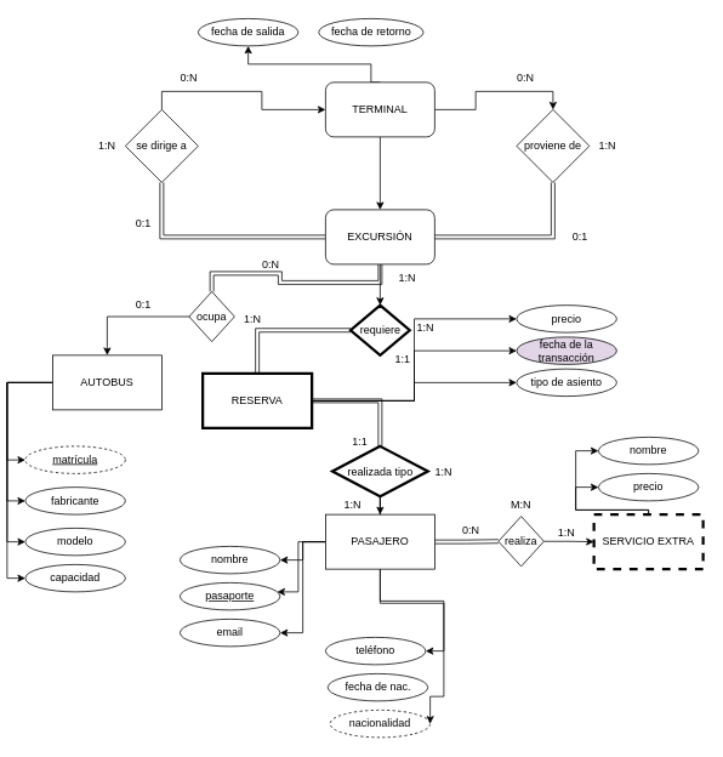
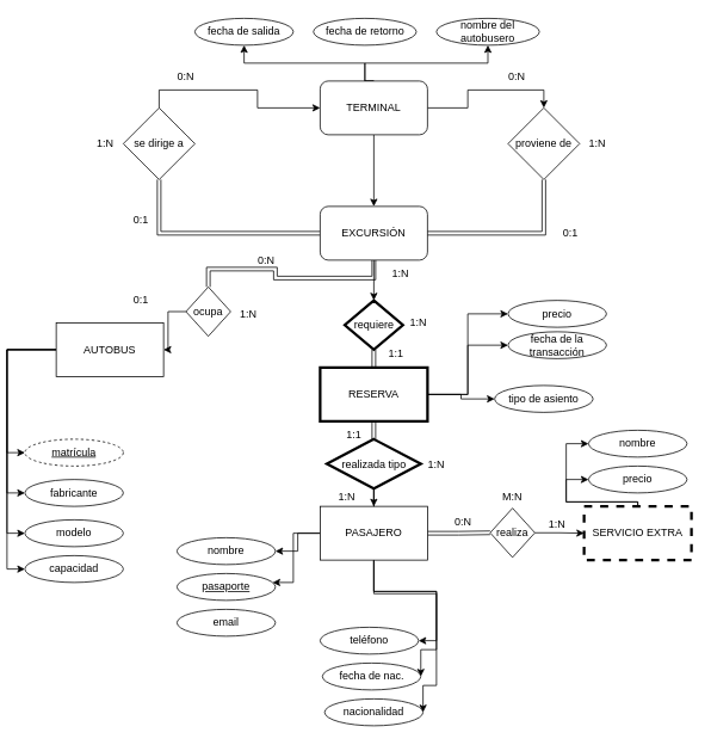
+ <mxCell id="8" value="nombre del autobusero" style="ellipse;whiteSpace=wrap;html=1;" vertex="1" parent="1"><mxGeometry x="480" y="20" width="115" height="30" as="geometry" /></mxCell>
+ <mxCell id="12" style="edgeStyle=orthogonalEdgeStyle;rounded=0;orthogonalLoop=1;jettySize=auto;html=1;entryX=0.5;entryY=1;entryDx=0;entryDy=0;exitX=0.5;exitY=0;exitDx=0;exitDy=0;" edge="1" parent="1" source="13" target="8"><mxGeometry relative="1" as="geometry"><Array as="points"><mxPoint x="400" y="70" /><mxPoint x="538" y="70" /></Array></mxGeometry></mxCell>
- <mxCell id="67" value="fecha de la transacción" style="ellipse;whiteSpace=wrap;html=1;fillColor=#e1d5e7;" vertex="1" parent="1"><mxGeometry x="560" y="370" width="110" height="30" as="geometry" /></mxCell>
+ <mxCell id="67" value="fecha de la transacción" style="ellipse;whiteSpace=wrap;html=1;" vertex="1" parent="1"><mxGeometry x="560" y="370" width="110" height="30" as="geometry" /></mxCell>
- <mxCell id="18" value="AUTOBUS" style="rounded=0;whiteSpace=wrap;html=1;strokeWidth=1;" vertex="1" parent="1"><mxGeometry x="50" y="390" width="120" height="60" as="geometry" /></mxCell>
+ <mxCell id="18" value="AUTOBUS" style="rounded=0;whiteSpace=wrap;html=1;strokeWidth=1;" vertex="1" parent="1"><mxGeometry x="55" y="360" width="120" height="60" as="geometry" /></mxCell>
- <mxCell id="68" value="tipo de asiento" style="ellipse;whiteSpace=wrap;html=1;" vertex="1" parent="1"><mxGeometry x="560" y="405" width="110" height="30" as="geometry" /></mxCell>
+ <mxCell id="68" value="tipo de asiento" style="ellipse;whiteSpace=wrap;html=1;" vertex="1" parent="1"><mxGeometry x="545" y="430" width="110" height="30" as="geometry" /></mxCell>
- <mxCell id="31" value="RESERVA" style="rounded=0;whiteSpace=wrap;html=1;strokeWidth=3;" vertex="1" parent="1"><mxGeometry x="215" y="410" width="120" height="60" as="geometry" /></mxCell>
+ <mxCell id="31" value="RESERVA" style="rounded=0;whiteSpace=wrap;html=1;strokeWidth=3;" vertex="1" parent="1"><mxGeometry x="350" y="410" width="120" height="60" as="geometry" /></mxCell>
- <mxCell id="23" style="edgeStyle=orthogonalEdgeStyle;rounded=0;orthogonalLoop=1;jettySize=auto;html=1;entryX=1;entryY=0.5;entryDx=0;entryDy=0;" edge="1" parent="1" source="26" target="49"><mxGeometry relative="1" as="geometry" /></mxCell>
+ <mxCell id="21" style="edgeStyle=orthogonalEdgeStyle;rounded=0;orthogonalLoop=1;jettySize=auto;html=1;entryX=1;entryY=0.5;entryDx=0;entryDy=0;" edge="1" parent="1" source="26" target="47"><mxGeometry relative="1" as="geometry"><Array as="points"><mxPoint x="410" y="660" /><mxPoint x="480" y="660" /><mxPoint x="480" y="725" /><mxPoint x="463" y="725" /></Array></mxGeometry></mxCell>
- <mxCell id="50" value="nacionalidad" style="ellipse;whiteSpace=wrap;html=1;dashed=1;" vertex="1" parent="1"><mxGeometry x="355" y="780" width="110" height="30" as="geometry" /></mxCell>
+ <mxCell id="50" value="nacionalidad" style="ellipse;whiteSpace=wrap;html=1;" vertex="1" parent="1"><mxGeometry x="355" y="780" width="110" height="30" as="geometry" /></mxCell>
